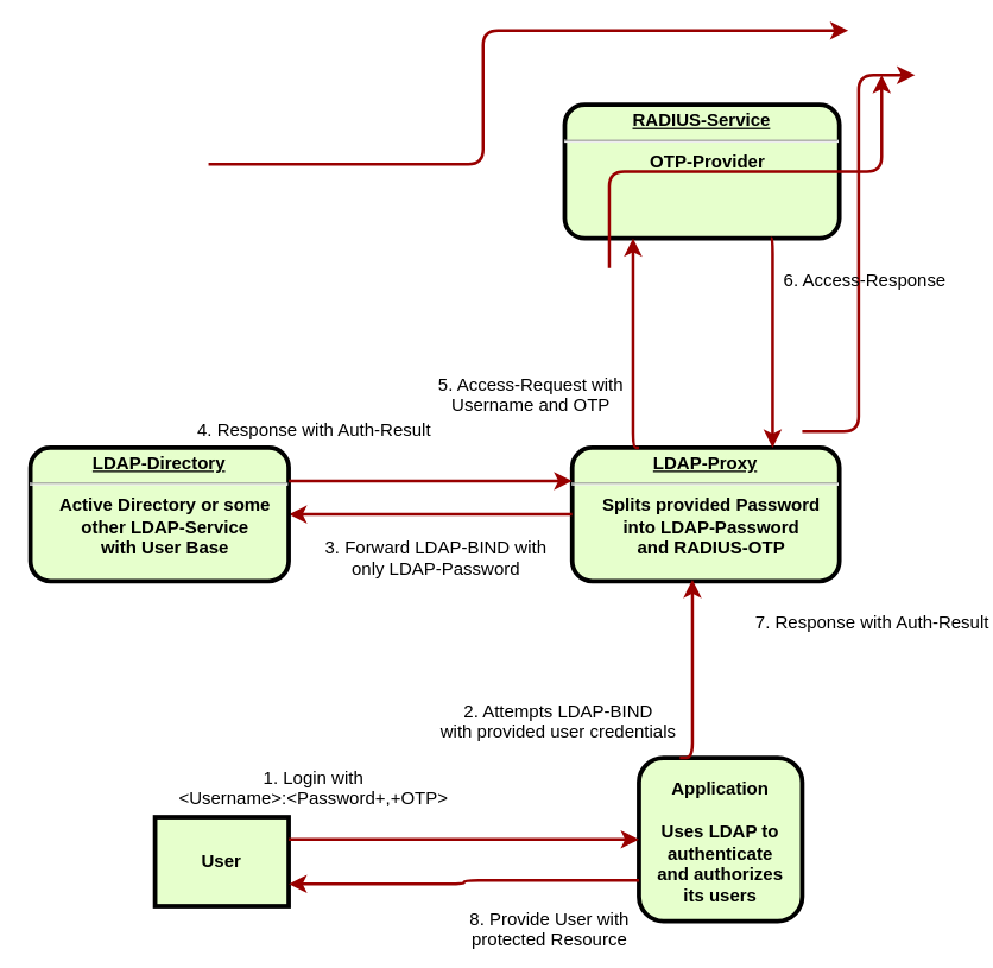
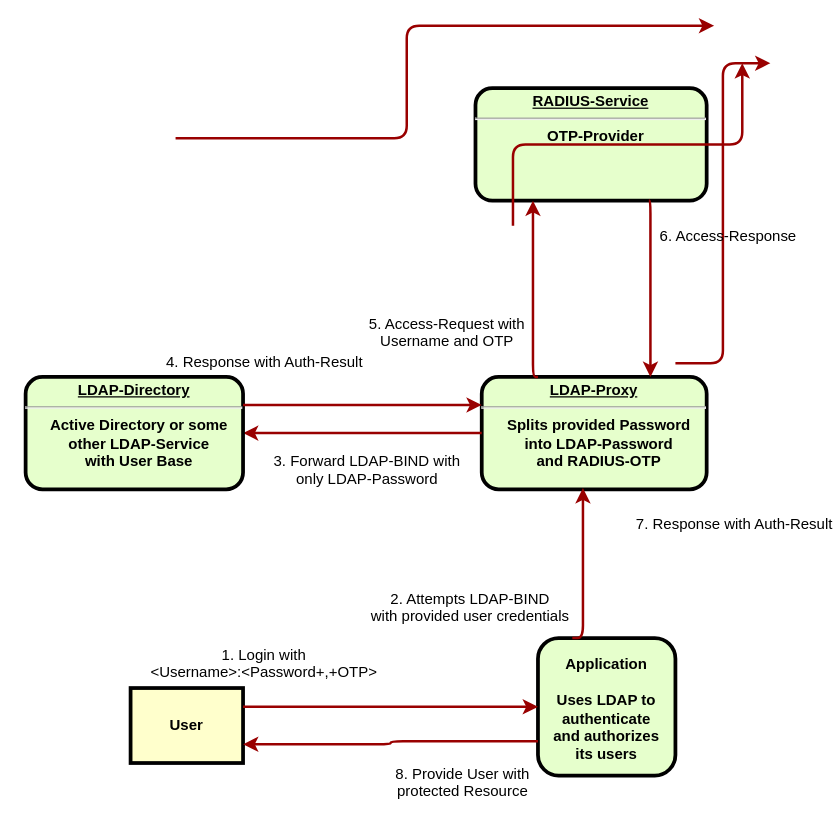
- <mxCell id="4" value="User" style="whiteSpace=wrap;align=center;verticalAlign=middle;fontStyle=1;strokeWidth=3;fillColor=#e6ffcc;" parent="1" vertex="1"><mxGeometry x="104" y="550" width="90" height="60" as="geometry" /></mxCell>
+ <mxCell id="4" value="User" style="whiteSpace=wrap;align=center;verticalAlign=middle;fontStyle=1;strokeWidth=3;fillColor=#FFFFCC" parent="1" vertex="1"><mxGeometry x="104" y="550" width="90" height="60" as="geometry" /></mxCell>
